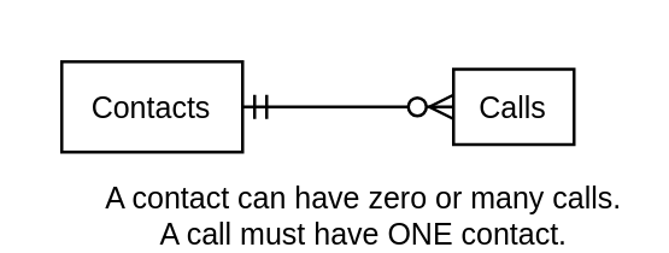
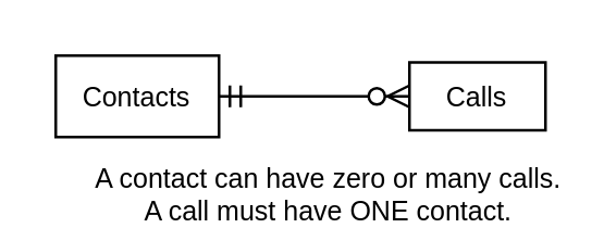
- <mxCell id="3" value="Calls" style="rounded=0;whiteSpace=wrap;html=1;fontSize=10;" vertex="1" parent="1"><mxGeometry x="150" y="22.5" width="40" height="25" as="geometry" /></mxCell>
+ <mxCell id="3" value="Calls" style="rounded=0;whiteSpace=wrap;html=1;fontSize=10;" vertex="1" parent="1"><mxGeometry x="150" y="22.5" width="50" height="25" as="geometry" /></mxCell>
